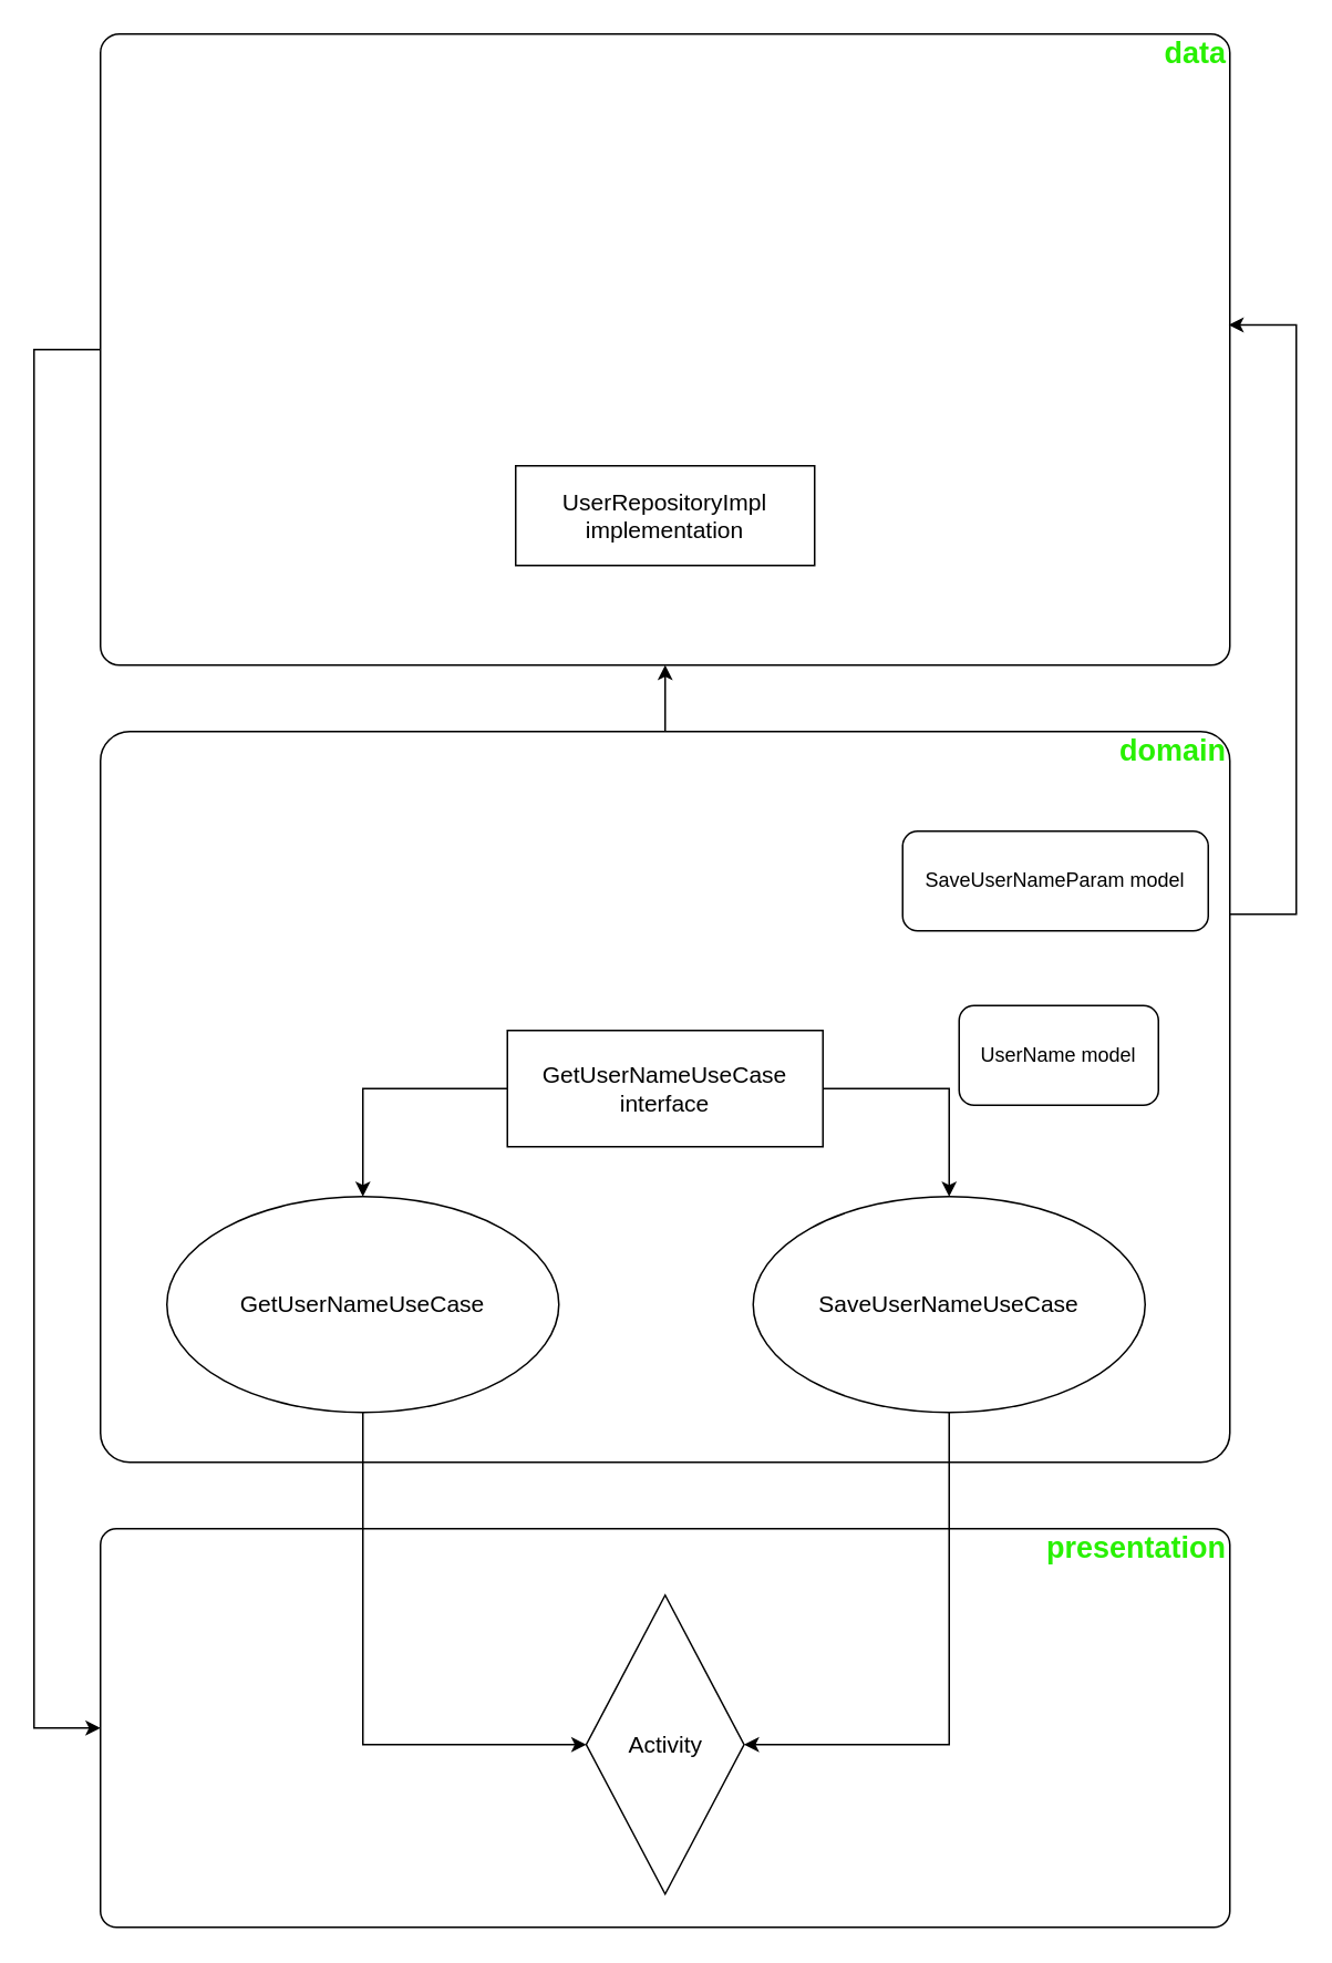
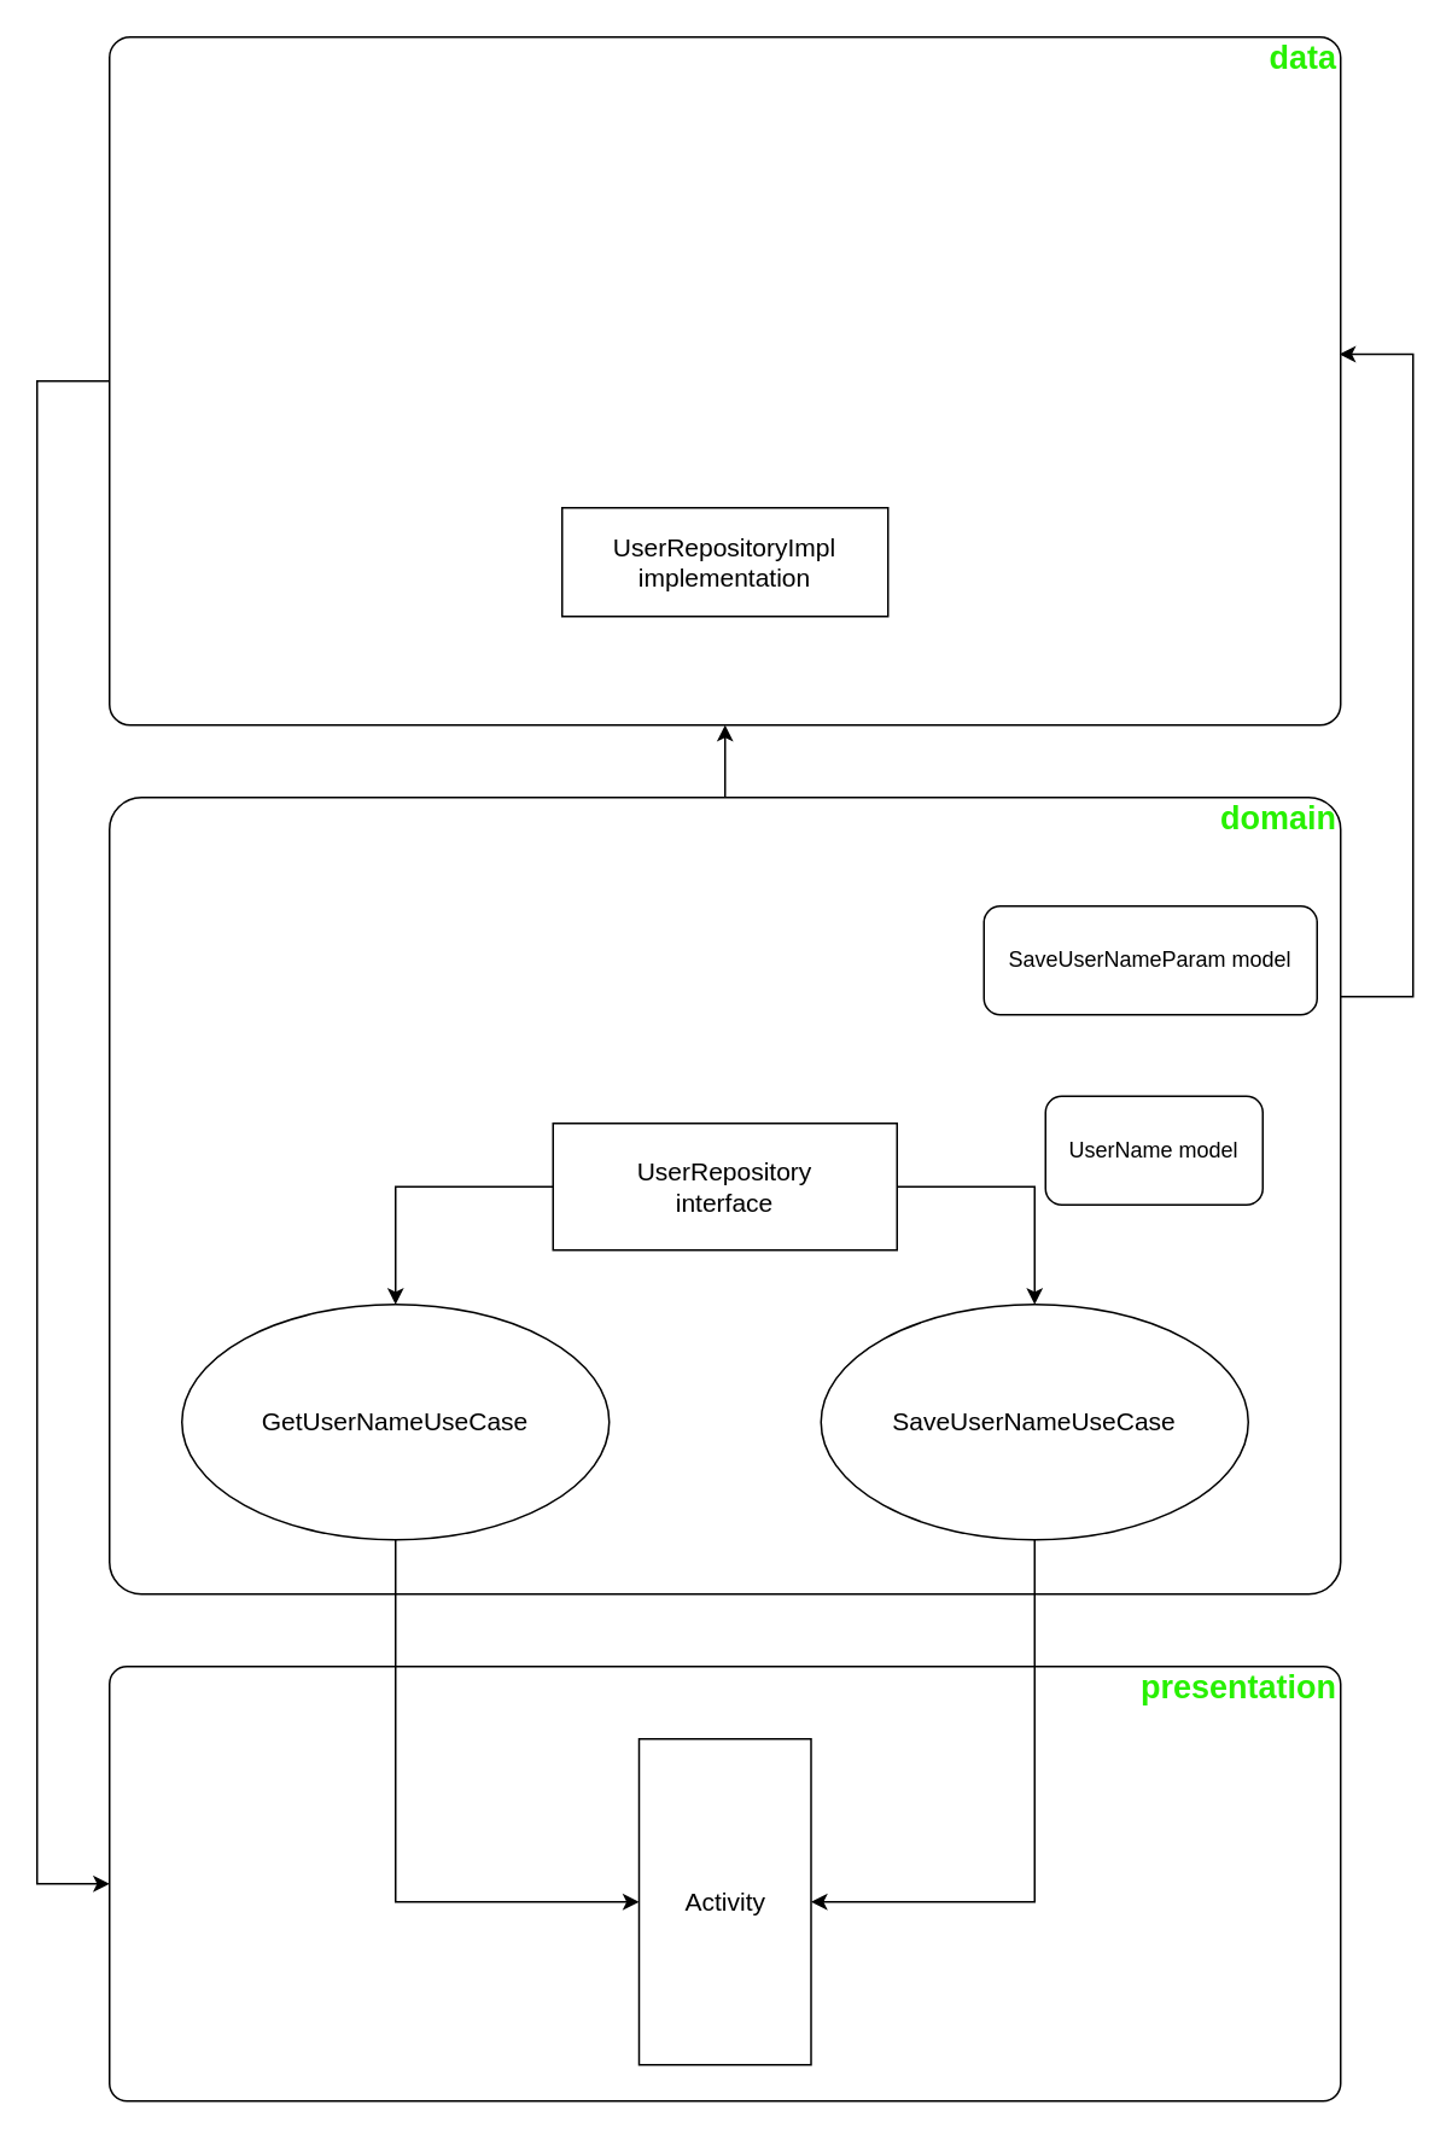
- <mxCell id="17" value="GetUserNameUseCase&lt;br style=&quot;font-size: 14px;&quot;&gt;interface" style="rounded=0;whiteSpace=wrap;html=1;fontSize=14;" parent="1" vertex="1"><mxGeometry x="305" y="620" width="190" height="70" as="geometry" /></mxCell>
+ <mxCell id="17" value="UserRepository&lt;br style=&quot;font-size: 14px;&quot;&gt;interface" style="rounded=0;whiteSpace=wrap;html=1;fontSize=14;" parent="1" vertex="1"><mxGeometry x="305" y="620" width="190" height="70" as="geometry" /></mxCell>
- <mxCell id="5" value="Activity" style="rhombus;whiteSpace=wrap;html=1;fontSize=14;" parent="1" vertex="1"><mxGeometry x="352.5" y="960" width="95" height="180" as="geometry" /></mxCell>
+ <mxCell id="5" value="Activity" style="rounded=0;whiteSpace=wrap;html=1;fontSize=14;" parent="1" vertex="1"><mxGeometry x="352.5" y="960" width="95" height="180" as="geometry" /></mxCell>
